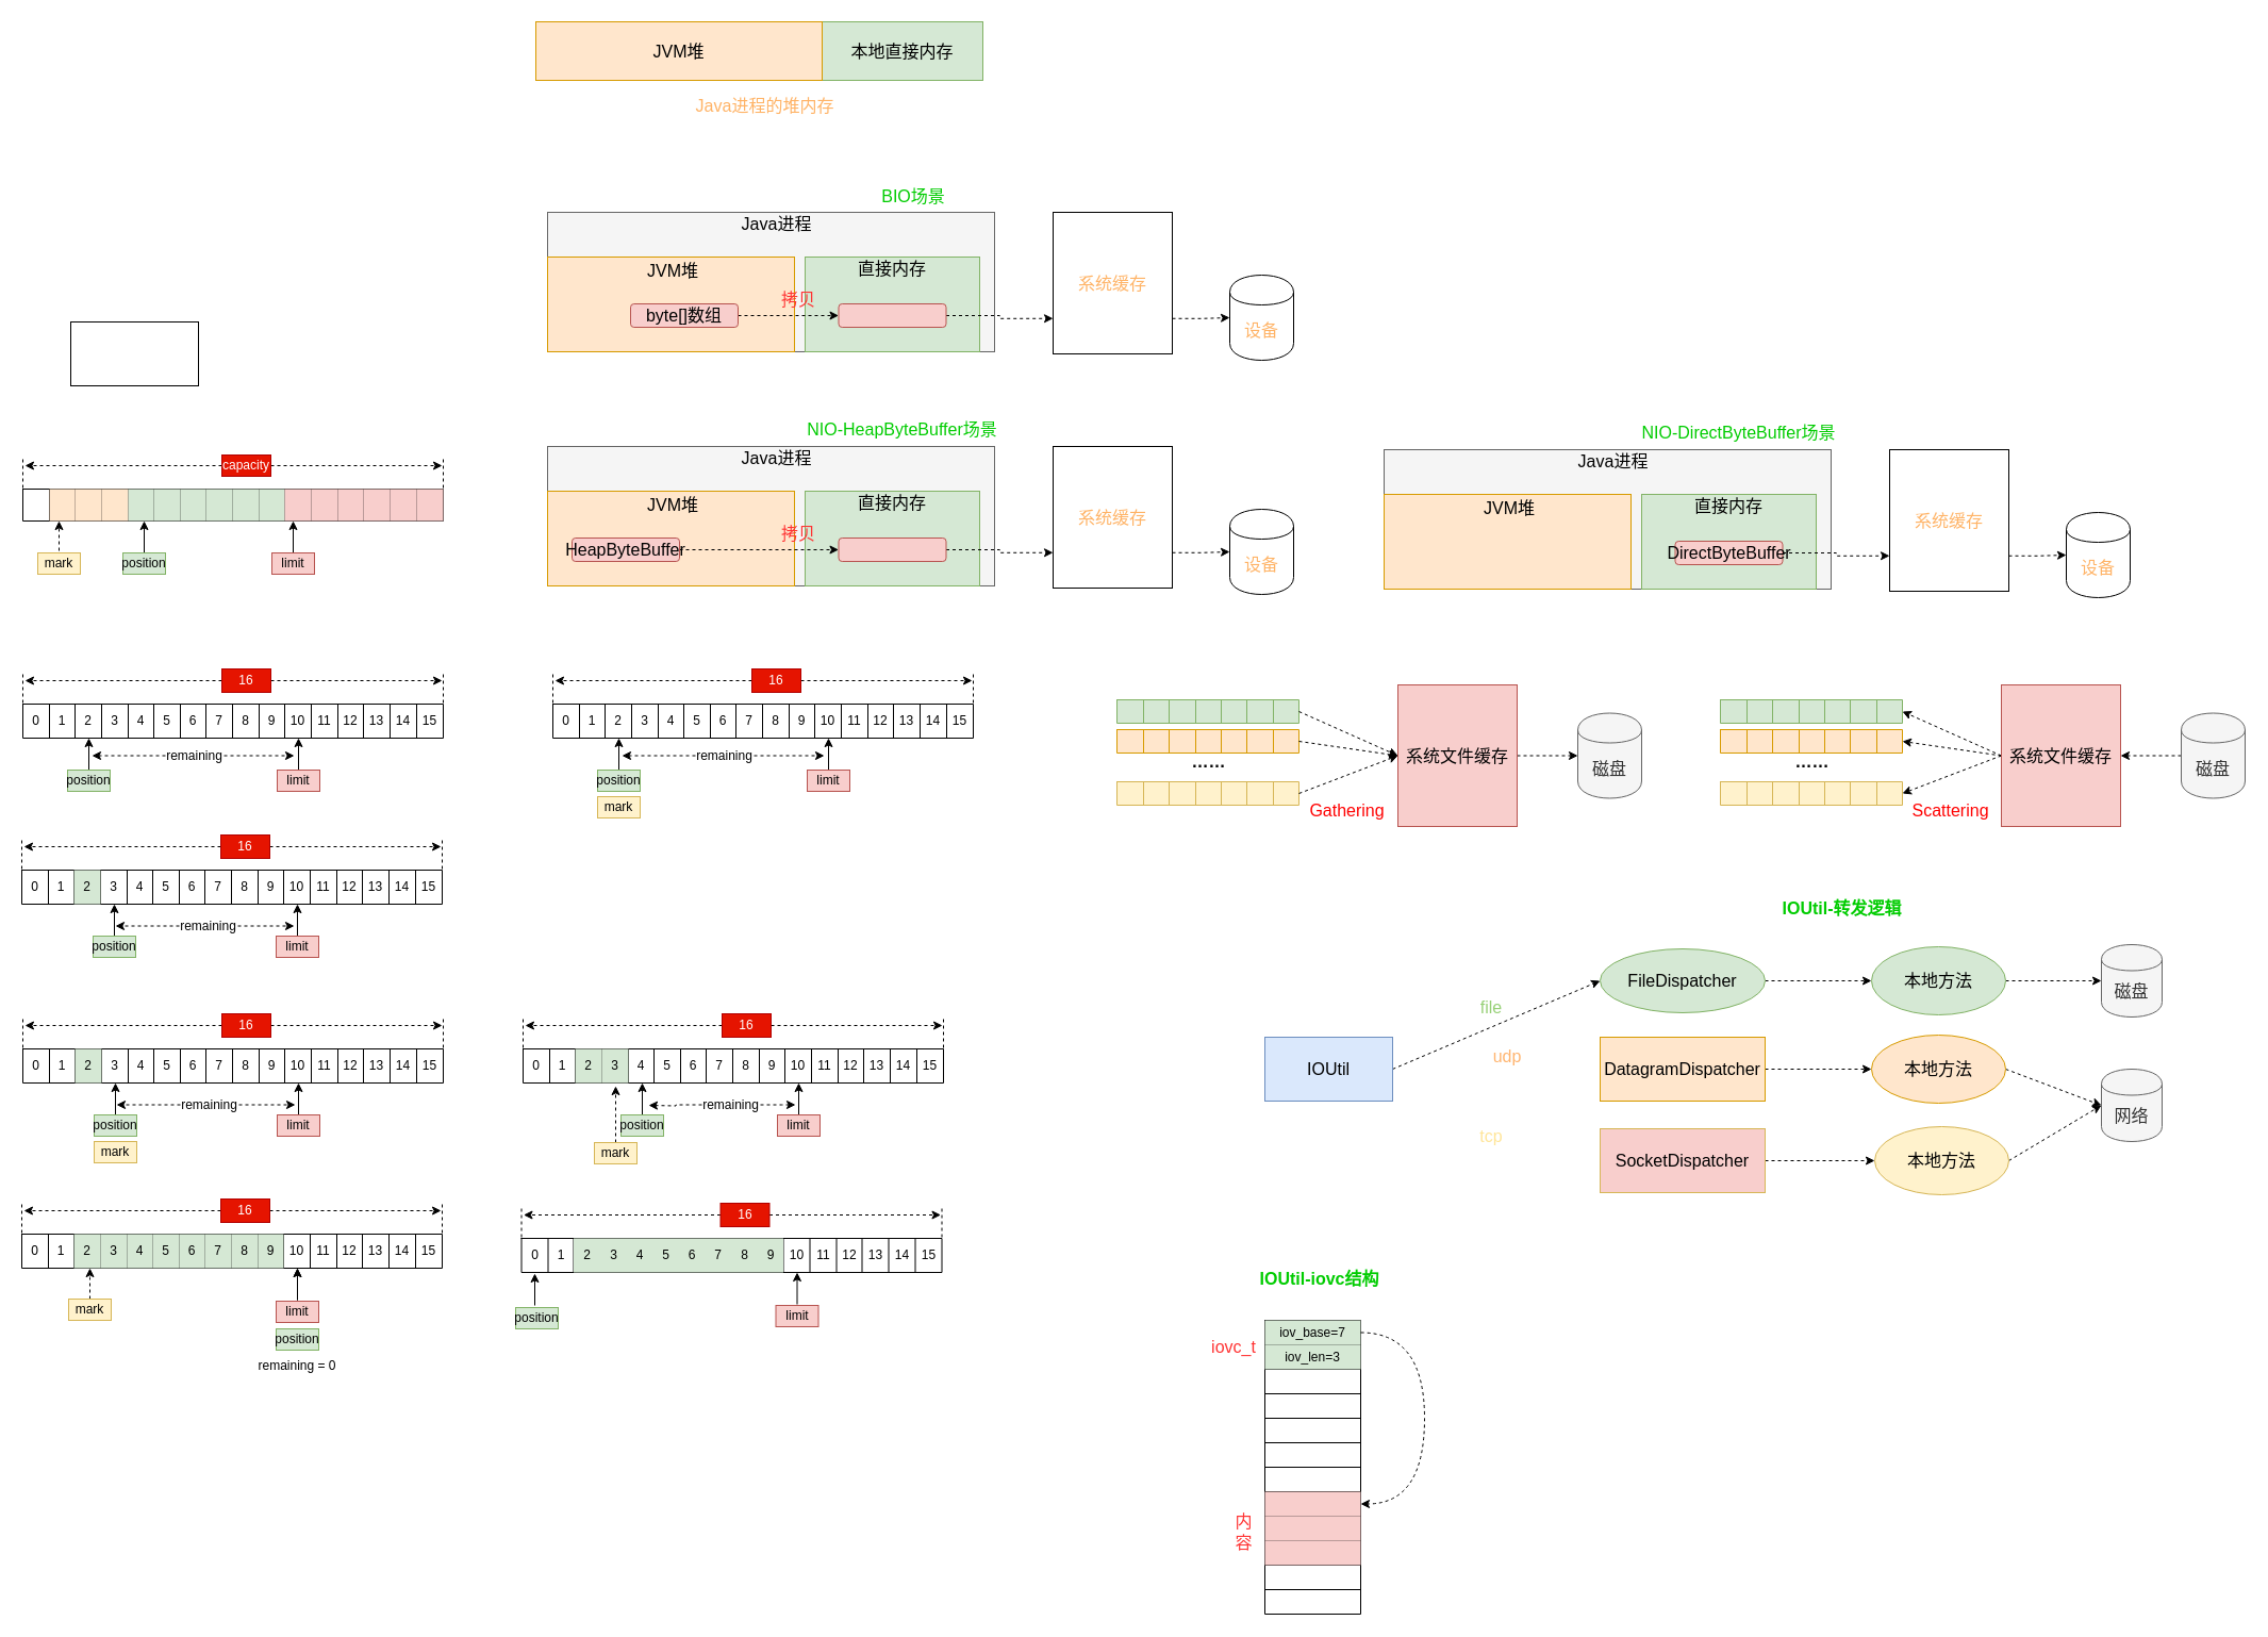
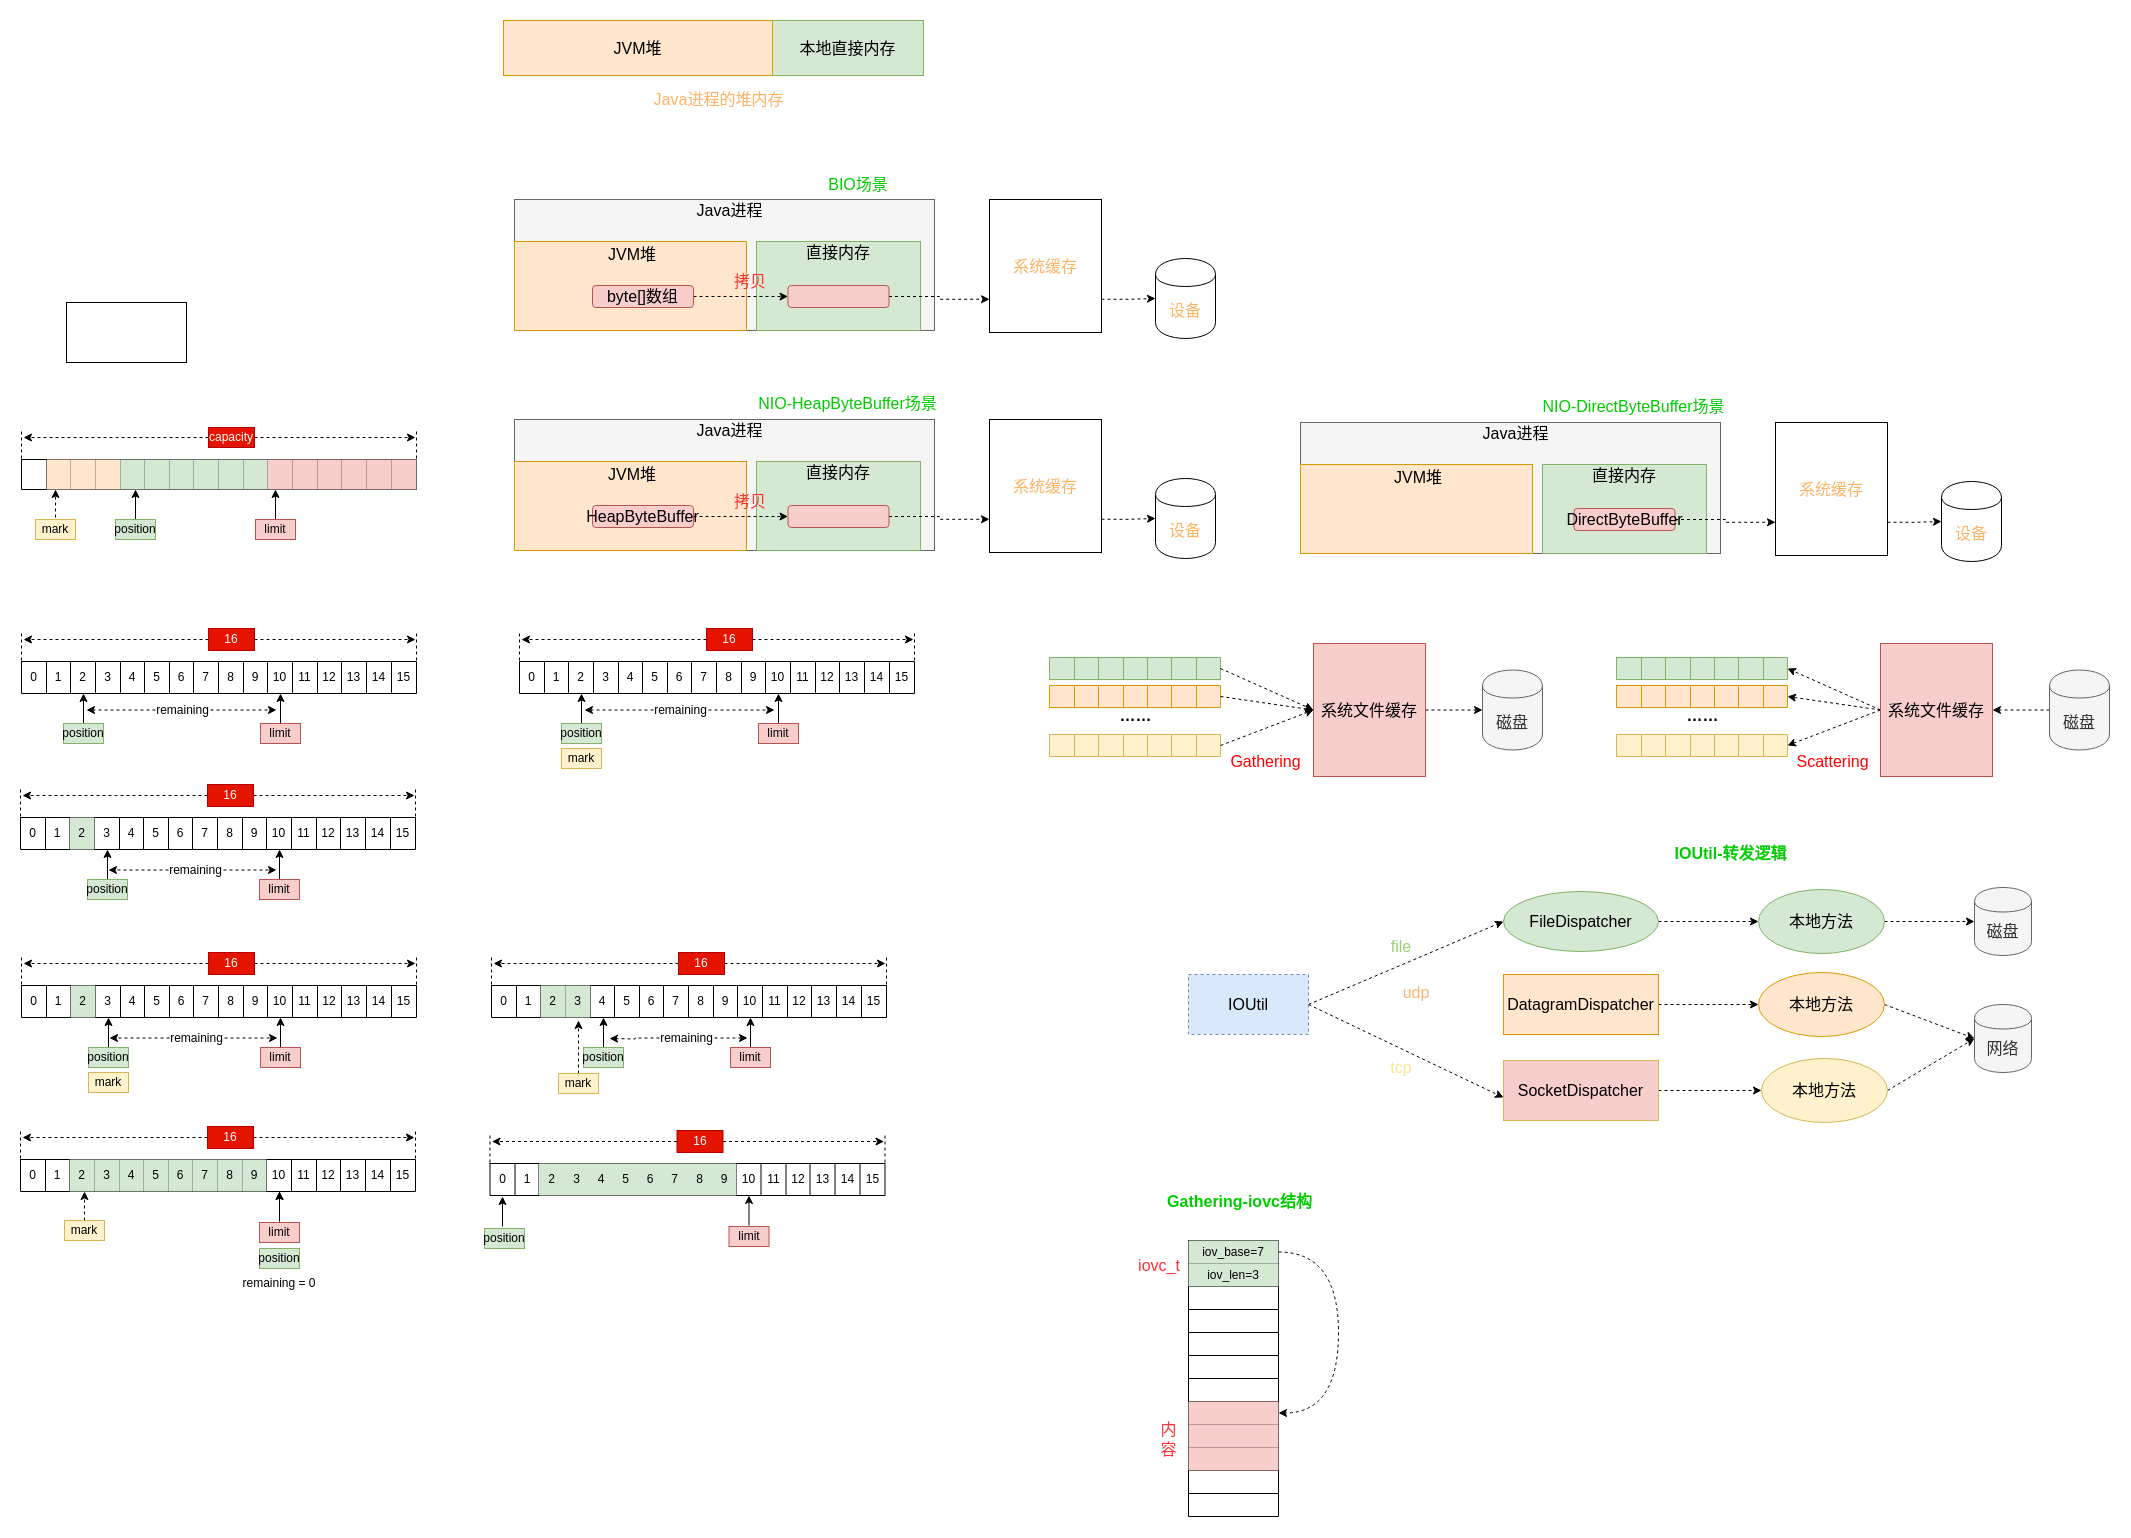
- <mxCell id="231" value="HeapByteBuffer" style="rounded=1;whiteSpace=wrap;html=1;fillColor=#f8cecc;fontSize=16;strokeColor=#b85450;" parent="1" vertex="1"><mxGeometry x="537" y="505" width="101" height="22" as="geometry" /></mxCell>
+ <mxCell id="231" value="HeapByteBuffer" style="rounded=1;whiteSpace=wrap;html=1;fillColor=#f8cecc;fontSize=16;strokeColor=#b85450;" parent="1" vertex="1"><mxGeometry x="592" y="505" width="101" height="22" as="geometry" /></mxCell>
- <mxCell id="361" value="IOUtil" style="rounded=0;whiteSpace=wrap;html=1;fontSize=16;fillColor=#dae8fc;strokeColor=#6c8ebf;" parent="1" vertex="1"><mxGeometry x="1188" y="974" width="120" height="60" as="geometry" /></mxCell>
+ <mxCell id="361" value="IOUtil" style="rounded=0;whiteSpace=wrap;html=1;fontSize=16;fillColor=#dae8fc;strokeColor=#6c8ebf;dashed=1;" parent="1" vertex="1"><mxGeometry x="1188" y="974" width="120" height="60" as="geometry" /></mxCell>
+ <mxCell id="360" style="edgeStyle=none;rounded=0;orthogonalLoop=1;jettySize=auto;html=1;exitX=1;exitY=0.5;exitDx=0;exitDy=0;entryX=0;entryY=0.617;entryDx=0;entryDy=0;entryPerimeter=0;dashed=1;endArrow=classic;endFill=1;fontSize=16;fontColor=#FF0000;" parent="1" source="361" target="367" edge="1"><mxGeometry relative="1" as="geometry" /></mxCell>
- <mxCell id="406" value="IOUtil-iovc结构" style="text;html=1;strokeColor=none;fillColor=none;align=center;verticalAlign=middle;whiteSpace=wrap;rounded=0;fontSize=16;fontColor=#00CC00;fontStyle=1" parent="1" vertex="1"><mxGeometry x="1141" y="1187" width="197" height="27" as="geometry" /></mxCell>
+ <mxCell id="406" value="Gathering-iovc结构" style="text;html=1;strokeColor=none;fillColor=none;align=center;verticalAlign=middle;whiteSpace=wrap;rounded=0;fontSize=16;fontColor=#00CC00;fontStyle=1" parent="1" vertex="1"><mxGeometry x="1141" y="1187" width="197" height="27" as="geometry" /></mxCell>
